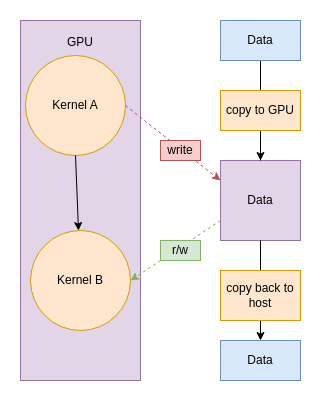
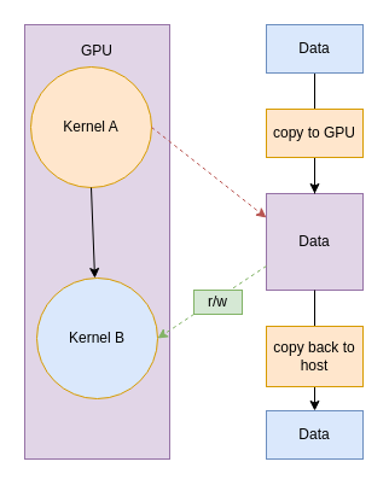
- <mxCell id="9" value="write" style="text;html=1;strokeColor=#b85450;fillColor=#f8cecc;align=center;verticalAlign=middle;whiteSpace=wrap;rounded=0;" parent="1" vertex="1"><mxGeometry x="160" y="140" width="40" height="20" as="geometry" /></mxCell>
- <mxCell id="4" value="Kernel B" style="ellipse;whiteSpace=wrap;html=1;fillColor=#ffe6cc;strokeColor=#d79b00;" parent="1" vertex="1"><mxGeometry x="30" y="230" width="100" height="100" as="geometry" /></mxCell>
+ <mxCell id="4" value="Kernel B" style="ellipse;whiteSpace=wrap;html=1;fillColor=#dae8fc;strokeColor=#d79b00;" parent="1" vertex="1"><mxGeometry x="30" y="230" width="100" height="100" as="geometry" /></mxCell>
